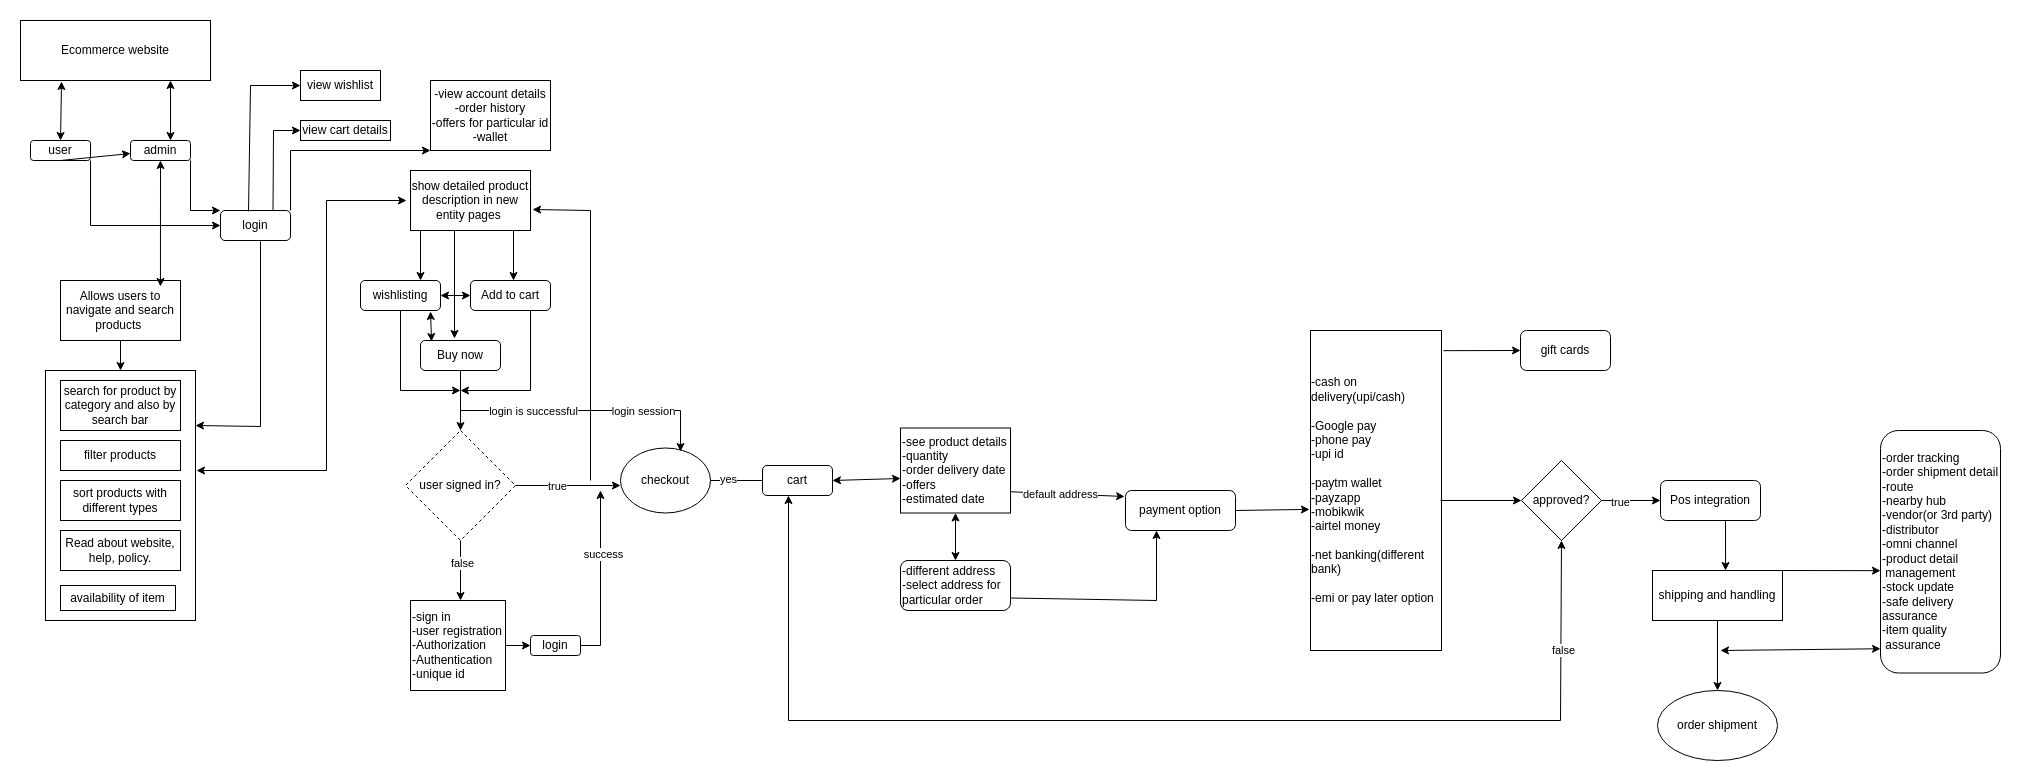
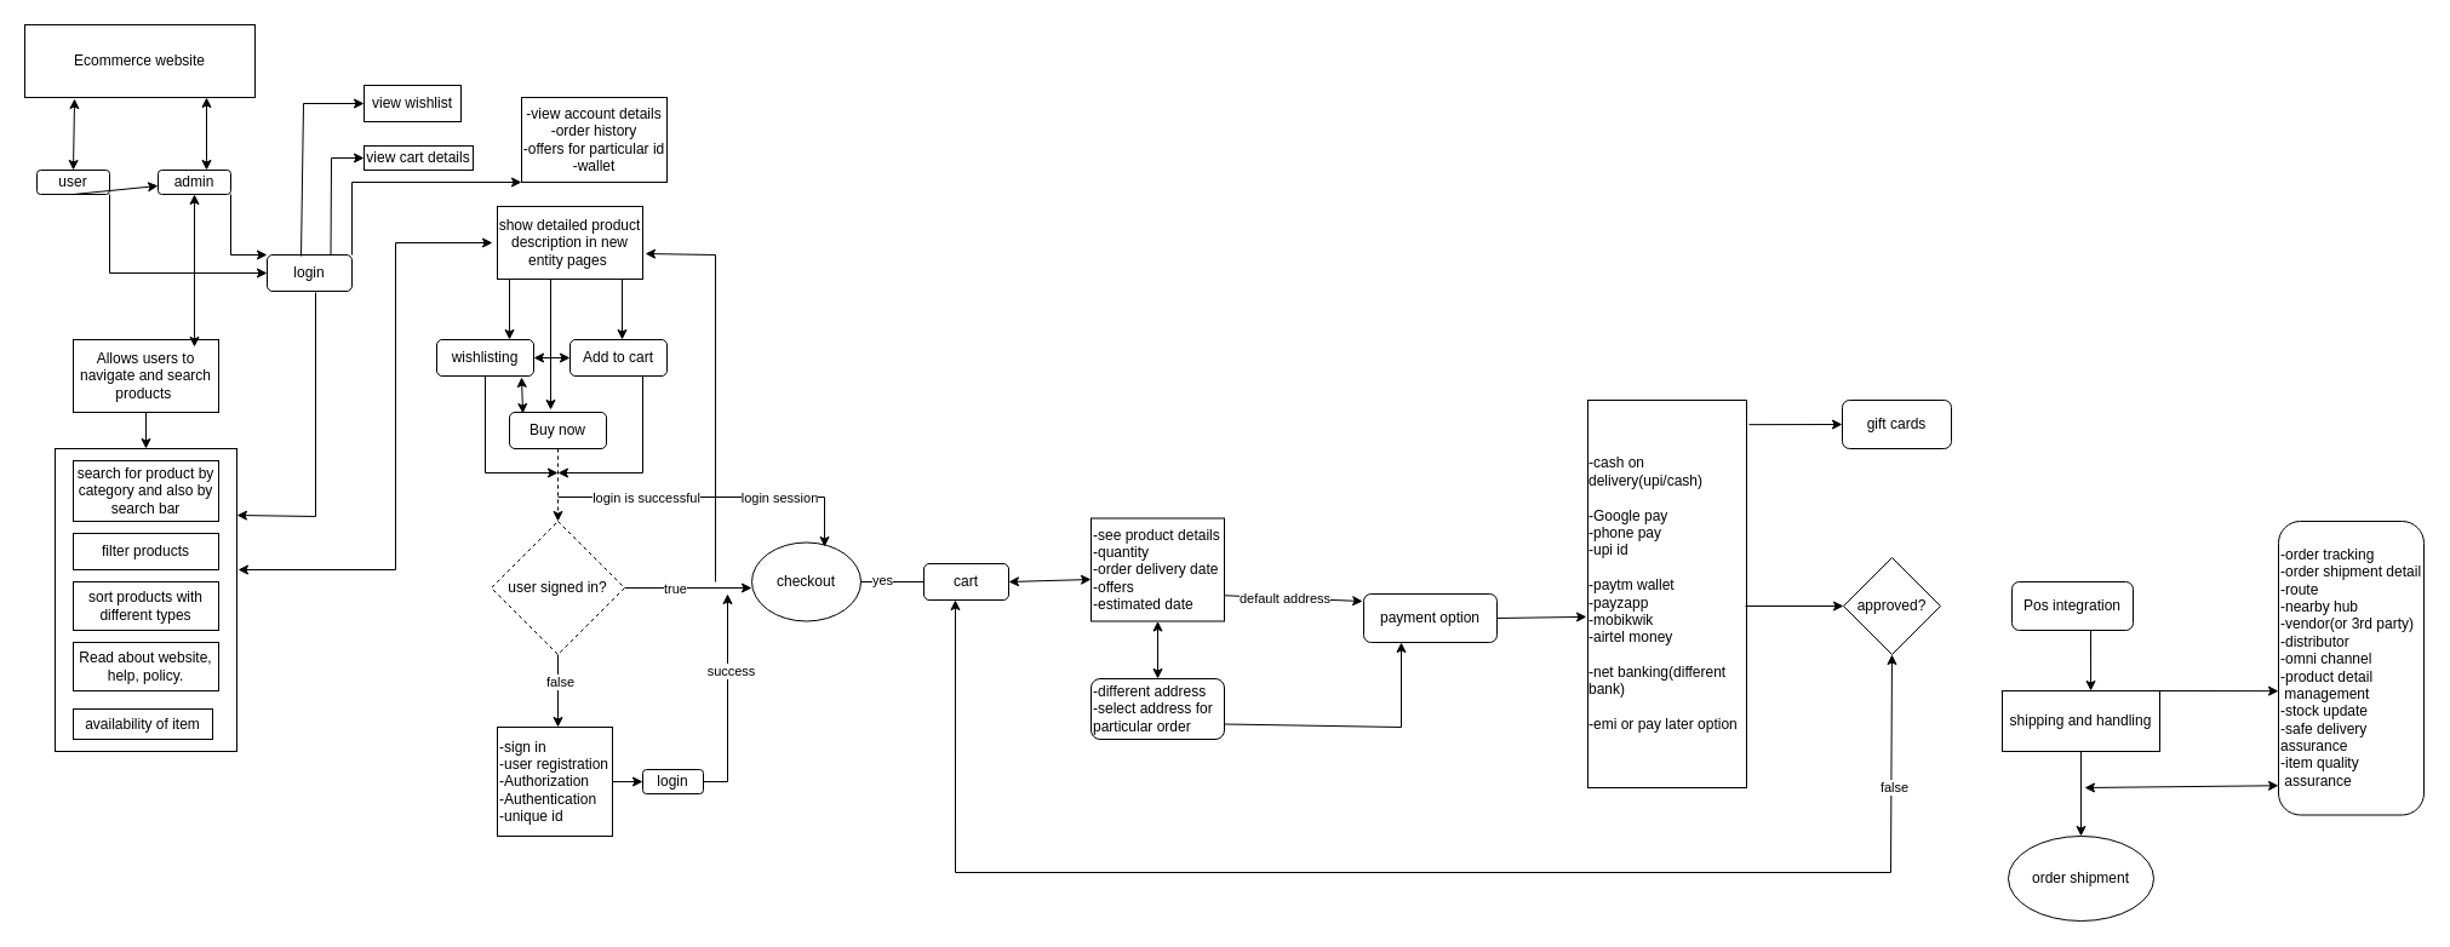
- <mxCell id="28" value="" style="endArrow=classic;html=1;rounded=0;entryX=0.5;entryY=0;entryDx=0;entryDy=0;exitX=0.5;exitY=1;exitDx=0;exitDy=0;" parent="1" source="23" target="27" edge="1"><mxGeometry width="50" height="50" relative="1" as="geometry"><mxPoint x="420" y="420" as="sourcePoint" /><mxPoint x="470" y="370" as="targetPoint" /></mxGeometry></mxCell>
+ <mxCell id="28" value="" style="endArrow=classic;html=1;rounded=0;entryX=0.5;entryY=0;entryDx=0;entryDy=0;exitX=0.5;exitY=1;exitDx=0;exitDy=0;dashed=1;" parent="1" source="23" target="27" edge="1"><mxGeometry width="50" height="50" relative="1" as="geometry"><mxPoint x="420" y="420" as="sourcePoint" /><mxPoint x="470" y="370" as="targetPoint" /></mxGeometry></mxCell>
- <mxCell id="73" value="" style="endArrow=classic;html=1;rounded=0;exitX=1;exitY=0.5;exitDx=0;exitDy=0;" parent="1" source="67" target="75" edge="1"><mxGeometry width="50" height="50" relative="1" as="geometry"><mxPoint x="1410" y="580" as="sourcePoint" /><mxPoint x="1670" y="500" as="targetPoint" /></mxGeometry></mxCell>
- <mxCell id="74" value="true" style="edgeLabel;html=1;align=center;verticalAlign=middle;resizable=0;points=[];" vertex="1" connectable="0" parent="73"><mxGeometry x="-0.373" relative="1" as="geometry"><mxPoint y="1" as="offset" /></mxGeometry></mxCell>
